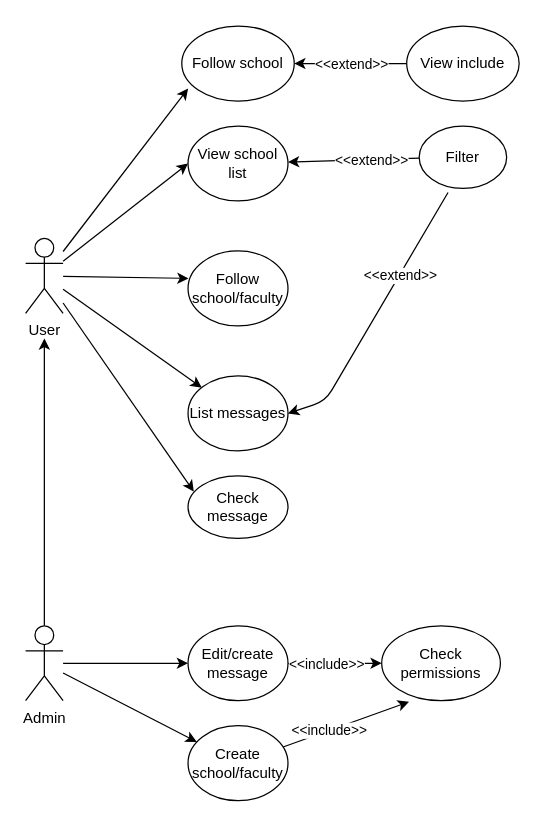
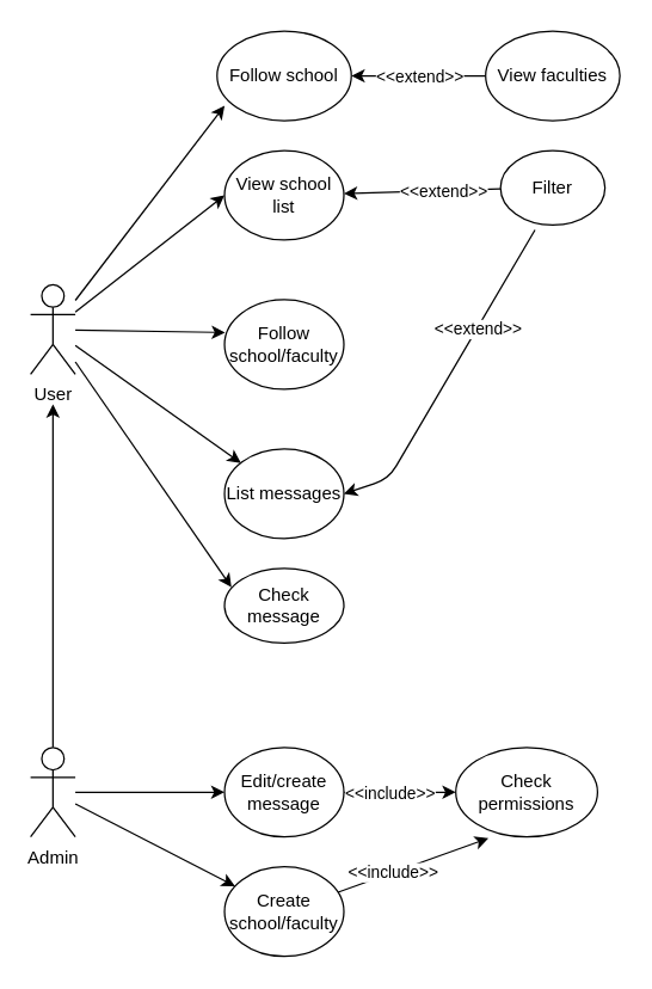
- <mxCell id="31" value="View include" style="ellipse;whiteSpace=wrap;html=1;" vertex="1" parent="1"><mxGeometry x="325" y="20" width="90" height="60" as="geometry" /></mxCell>
+ <mxCell id="31" value="View faculties" style="ellipse;whiteSpace=wrap;html=1;" vertex="1" parent="1"><mxGeometry x="325" y="20" width="90" height="60" as="geometry" /></mxCell>
